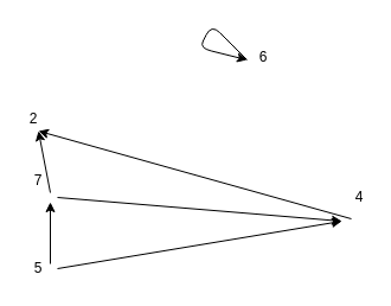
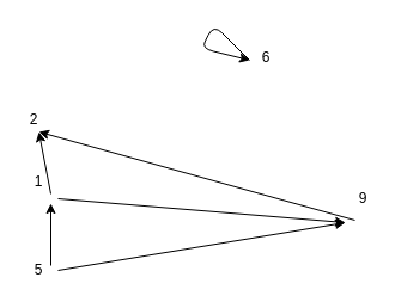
- <mxCell id="8" value="7" style="text;html=1;strokeColor=none;fillColor=none;align=center;verticalAlign=middle;whiteSpace=wrap;rounded=0;" vertex="1" parent="1"><mxGeometry x="26" y="142" width="12" height="20" as="geometry" /></mxCell>
+ <mxCell id="8" value="1" style="text;html=1;strokeColor=none;fillColor=none;align=center;verticalAlign=middle;whiteSpace=wrap;rounded=0;" vertex="1" parent="1"><mxGeometry x="26" y="142" width="12" height="20" as="geometry" /></mxCell>
- <mxCell id="10" value="4" style="text;html=1;strokeColor=none;fillColor=none;align=center;verticalAlign=middle;whiteSpace=wrap;rounded=0;" vertex="1" parent="1"><mxGeometry x="298" y="156" width="10" height="20" as="geometry" /></mxCell>
+ <mxCell id="10" value="9" style="text;html=1;strokeColor=none;fillColor=none;align=center;verticalAlign=middle;whiteSpace=wrap;rounded=0;" vertex="1" parent="1"><mxGeometry x="298" y="156" width="10" height="20" as="geometry" /></mxCell>
